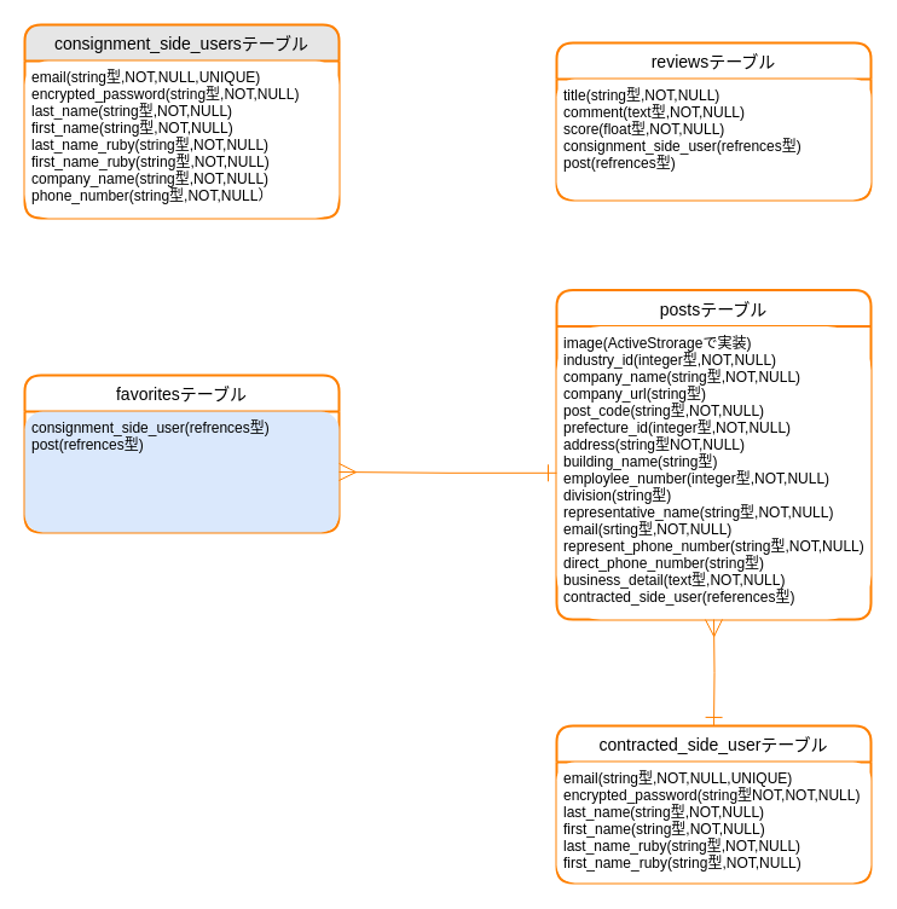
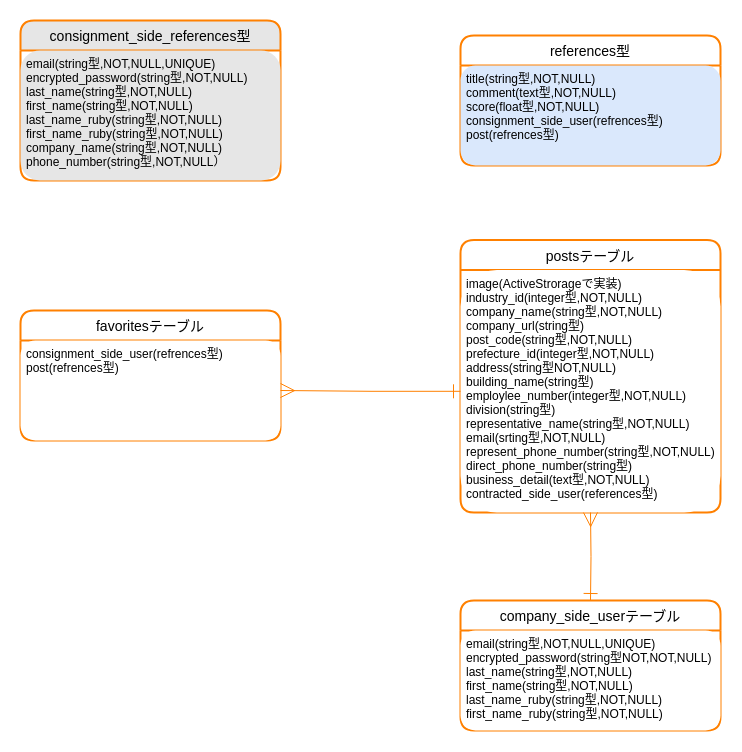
- <mxCell id="2" value="consignment_side_usersテーブル" style="swimlane;childLayout=stackLayout;horizontal=1;startSize=30;horizontalStack=0;rounded=1;fontSize=14;fontStyle=0;strokeWidth=2;resizeParent=0;resizeLast=1;shadow=0;dashed=0;align=center;labelBackgroundColor=none;labelBorderColor=none;swimlaneFillColor=none;strokeColor=#FF8000;perimeterSpacing=0;swimlaneLine=1;sketch=0;glass=0;fontColor=#000000;fillColor=#E6E6E6;" parent="1" vertex="1"><mxGeometry x="20" y="20" width="260" height="160" as="geometry"><mxRectangle x="40" y="20" width="240" height="30" as="alternateBounds" /></mxGeometry></mxCell>
+ <mxCell id="2" value="consignment_side_references型" style="swimlane;childLayout=stackLayout;horizontal=1;startSize=30;horizontalStack=0;rounded=1;fontSize=14;fontStyle=0;strokeWidth=2;resizeParent=0;resizeLast=1;shadow=0;dashed=0;align=center;labelBackgroundColor=none;labelBorderColor=none;swimlaneFillColor=none;strokeColor=#FF8000;perimeterSpacing=0;swimlaneLine=1;sketch=0;glass=0;fontColor=#000000;fillColor=#E6E6E6;" parent="1" vertex="1"><mxGeometry x="20" y="20" width="260" height="160" as="geometry"><mxRectangle x="40" y="20" width="240" height="30" as="alternateBounds" /></mxGeometry></mxCell>
- <mxCell id="12" value="reviewsテーブル" style="swimlane;childLayout=stackLayout;horizontal=1;startSize=30;horizontalStack=0;rounded=1;fontSize=14;fontStyle=0;strokeWidth=2;resizeParent=0;resizeLast=1;shadow=0;dashed=0;align=center;labelBackgroundColor=none;fontColor=#000000;labelBorderColor=none;swimlaneFillColor=none;strokeColor=#FF8000;" parent="1" vertex="1"><mxGeometry x="460" y="35" width="260" height="130" as="geometry" /></mxCell>
+ <mxCell id="12" value="references型" style="swimlane;childLayout=stackLayout;horizontal=1;startSize=30;horizontalStack=0;rounded=1;fontSize=14;fontStyle=0;strokeWidth=2;resizeParent=0;resizeLast=1;shadow=0;dashed=0;align=center;labelBackgroundColor=none;fontColor=#000000;labelBorderColor=none;swimlaneFillColor=none;strokeColor=#FF8000;" parent="1" vertex="1"><mxGeometry x="460" y="35" width="260" height="130" as="geometry" /></mxCell>
- <mxCell id="3" value="email(string型,NOT,NULL,UNIQUE)&#10;encrypted_password(string型,NOT,NULL)&#10;last_name(string型,NOT,NULL)&#10;first_name(string型,NOT,NULL)&#10;last_name_ruby(string型,NOT,NULL)&#10;first_name_ruby(string型,NOT,NULL)&#10;company_name(string型,NOT,NULL)&#10;phone_number(string型,NOT,NULL）" style="align=left;strokeColor=none;spacingLeft=4;fontSize=12;verticalAlign=top;resizable=0;rotatable=0;part=1;fontColor=#000000;rounded=1;fillColor=#ffffff;" parent="2" vertex="1"><mxGeometry y="30" width="260" height="130" as="geometry" /></mxCell>
+ <mxCell id="3" value="email(string型,NOT,NULL,UNIQUE)&#10;encrypted_password(string型,NOT,NULL)&#10;last_name(string型,NOT,NULL)&#10;first_name(string型,NOT,NULL)&#10;last_name_ruby(string型,NOT,NULL)&#10;first_name_ruby(string型,NOT,NULL)&#10;company_name(string型,NOT,NULL)&#10;phone_number(string型,NOT,NULL）" style="align=left;strokeColor=none;spacingLeft=4;fontSize=12;verticalAlign=top;resizable=0;rotatable=0;part=1;fontColor=#000000;rounded=1;fillColor=#E6E6E6;" parent="2" vertex="1"><mxGeometry y="30" width="260" height="130" as="geometry" /></mxCell>
- <mxCell id="13" value="title(string型,NOT,NULL)&#10;comment(text型,NOT,NULL)&#10;score(float型,NOT,NULL)&#10;consignment_side_user(refrences型)&#10;post(refrences型)" style="align=left;strokeColor=none;spacingLeft=4;fontSize=12;verticalAlign=top;resizable=0;rotatable=0;part=1;fontColor=#000000;rounded=1;" parent="12" vertex="1"><mxGeometry y="30" width="260" height="100" as="geometry" /></mxCell>
+ <mxCell id="13" value="title(string型,NOT,NULL)&#10;comment(text型,NOT,NULL)&#10;score(float型,NOT,NULL)&#10;consignment_side_user(refrences型)&#10;post(refrences型)" style="align=left;strokeColor=none;spacingLeft=4;fontSize=12;verticalAlign=top;resizable=0;rotatable=0;part=1;fontColor=#000000;rounded=1;fillColor=#dae8fc;" parent="12" vertex="1"><mxGeometry y="30" width="260" height="100" as="geometry" /></mxCell>
- <mxCell id="9" value="consignment_side_user(refrences型)&#10;post(refrences型)" style="align=left;strokeColor=none;spacingLeft=4;fontSize=12;verticalAlign=top;resizable=0;rotatable=0;part=1;fontColor=#000000;rounded=1;glass=0;shadow=0;sketch=0;fillColor=#dae8fc;" parent="8" vertex="1"><mxGeometry y="30" width="260" height="100" as="geometry" /></mxCell>
+ <mxCell id="9" value="consignment_side_user(refrences型)&#10;post(refrences型)" style="align=left;strokeColor=none;spacingLeft=4;fontSize=12;verticalAlign=top;resizable=0;rotatable=0;part=1;fontColor=#000000;rounded=1;glass=0;shadow=0;sketch=0;" parent="8" vertex="1"><mxGeometry y="30" width="260" height="100" as="geometry" /></mxCell>
- <mxCell id="4" value="contracted_side_userテーブル" style="swimlane;childLayout=stackLayout;horizontal=1;startSize=30;horizontalStack=0;rounded=1;fontSize=14;fontStyle=0;strokeWidth=2;resizeParent=0;resizeLast=1;shadow=0;dashed=0;align=center;labelBackgroundColor=none;fontColor=#000000;labelBorderColor=none;swimlaneFillColor=none;strokeColor=#FF8000;" parent="1" vertex="1"><mxGeometry x="460" y="600" width="260" height="130" as="geometry" /></mxCell>
+ <mxCell id="4" value="company_side_userテーブル" style="swimlane;childLayout=stackLayout;horizontal=1;startSize=30;horizontalStack=0;rounded=1;fontSize=14;fontStyle=0;strokeWidth=2;resizeParent=0;resizeLast=1;shadow=0;dashed=0;align=center;labelBackgroundColor=none;fontColor=#000000;labelBorderColor=none;swimlaneFillColor=none;strokeColor=#FF8000;" parent="1" vertex="1"><mxGeometry x="460" y="600" width="260" height="130" as="geometry" /></mxCell>
